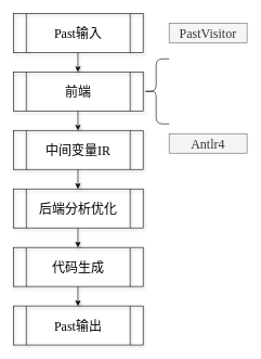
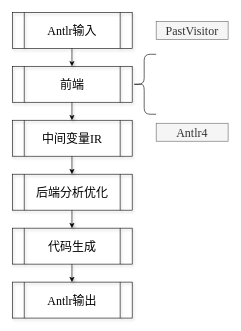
- <mxCell id="2" value="&lt;font face=&quot;霞鹜文楷&quot;&gt;&lt;font style=&quot;font-size: 20px;&quot;&gt;Past&lt;/font&gt;&lt;font style=&quot;font-size: 20px;&quot;&gt;输入&lt;/font&gt;&lt;/font&gt;" style="shape=process;whiteSpace=wrap;html=1;backgroundOutline=1;shadow=1;rounded=0;fillColor=none;fontFamily=霞鹜文楷;" vertex="1" parent="1"><mxGeometry x="20" y="20" width="200" height="60" as="geometry" /></mxCell>
+ <mxCell id="2" value="&lt;font face=&quot;霞鹜文楷&quot;&gt;&lt;font style=&quot;font-size: 20px;&quot;&gt;Antlr&lt;/font&gt;&lt;font style=&quot;font-size: 20px;&quot;&gt;输入&lt;/font&gt;&lt;/font&gt;" style="shape=process;whiteSpace=wrap;html=1;backgroundOutline=1;shadow=1;rounded=0;fillColor=none;fontFamily=霞鹜文楷;" vertex="1" parent="1"><mxGeometry x="20" y="20" width="200" height="60" as="geometry" /></mxCell>
- <mxCell id="7" value="&lt;font face=&quot;霞鹜文楷&quot;&gt;&lt;font style=&quot;font-size: 20px;&quot;&gt;Past&lt;/font&gt;&lt;font style=&quot;font-size: 20px;&quot;&gt;输出&lt;/font&gt;&lt;/font&gt;" style="shape=process;whiteSpace=wrap;html=1;backgroundOutline=1;shadow=1;rounded=0;fillColor=none;fontFamily=霞鹜文楷;" vertex="1" parent="1"><mxGeometry x="20" y="470" width="200" height="60" as="geometry" /></mxCell>
+ <mxCell id="7" value="&lt;font face=&quot;霞鹜文楷&quot;&gt;&lt;font style=&quot;font-size: 20px;&quot;&gt;Antlr&lt;/font&gt;&lt;font style=&quot;font-size: 20px;&quot;&gt;输出&lt;/font&gt;&lt;/font&gt;" style="shape=process;whiteSpace=wrap;html=1;backgroundOutline=1;shadow=1;rounded=0;fillColor=none;fontFamily=霞鹜文楷;" vertex="1" parent="1"><mxGeometry x="20" y="470" width="200" height="60" as="geometry" /></mxCell>
